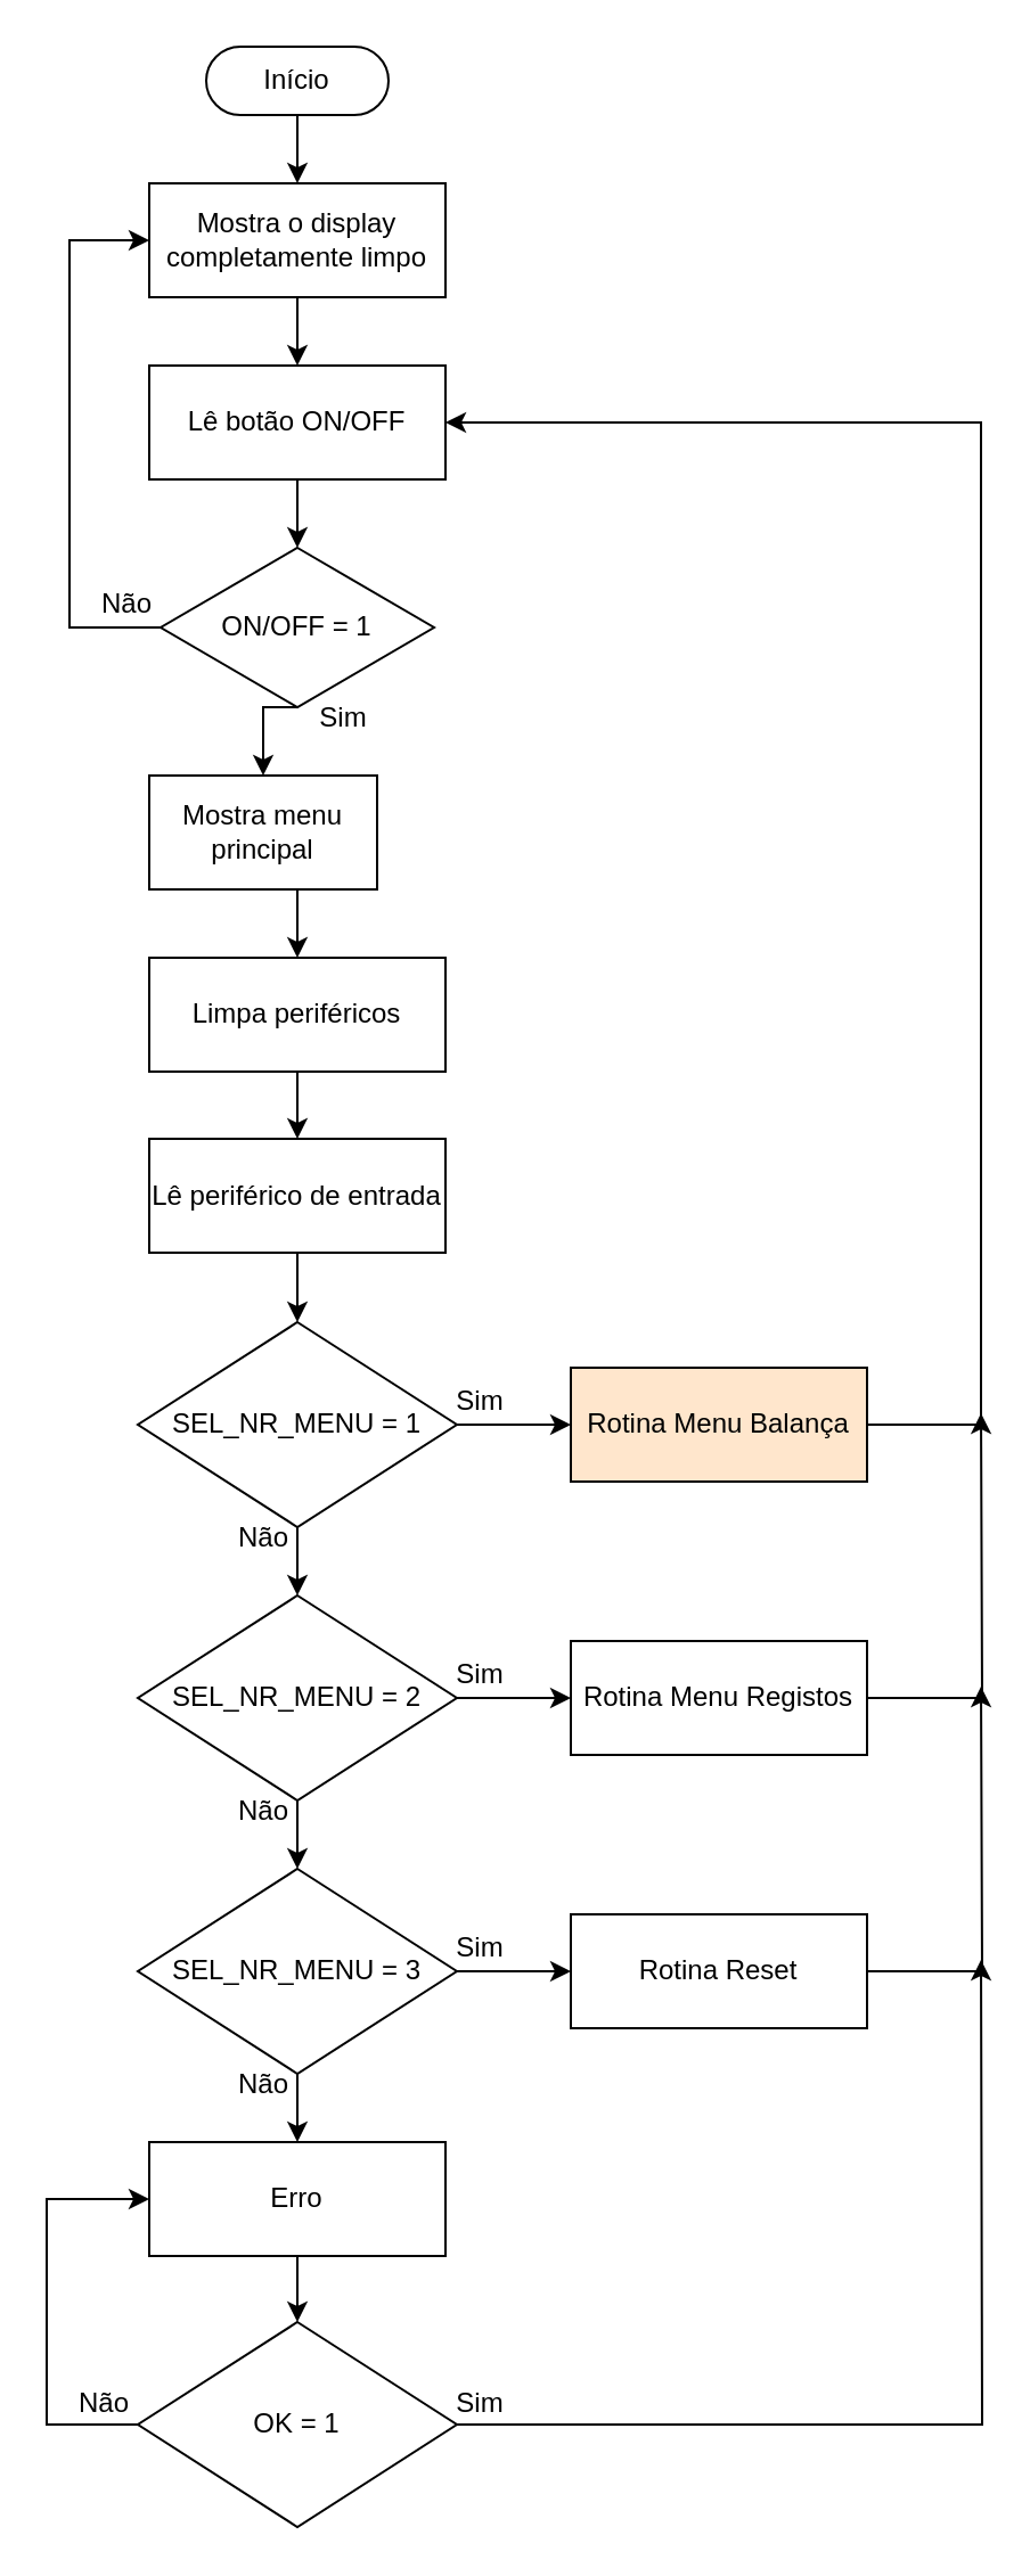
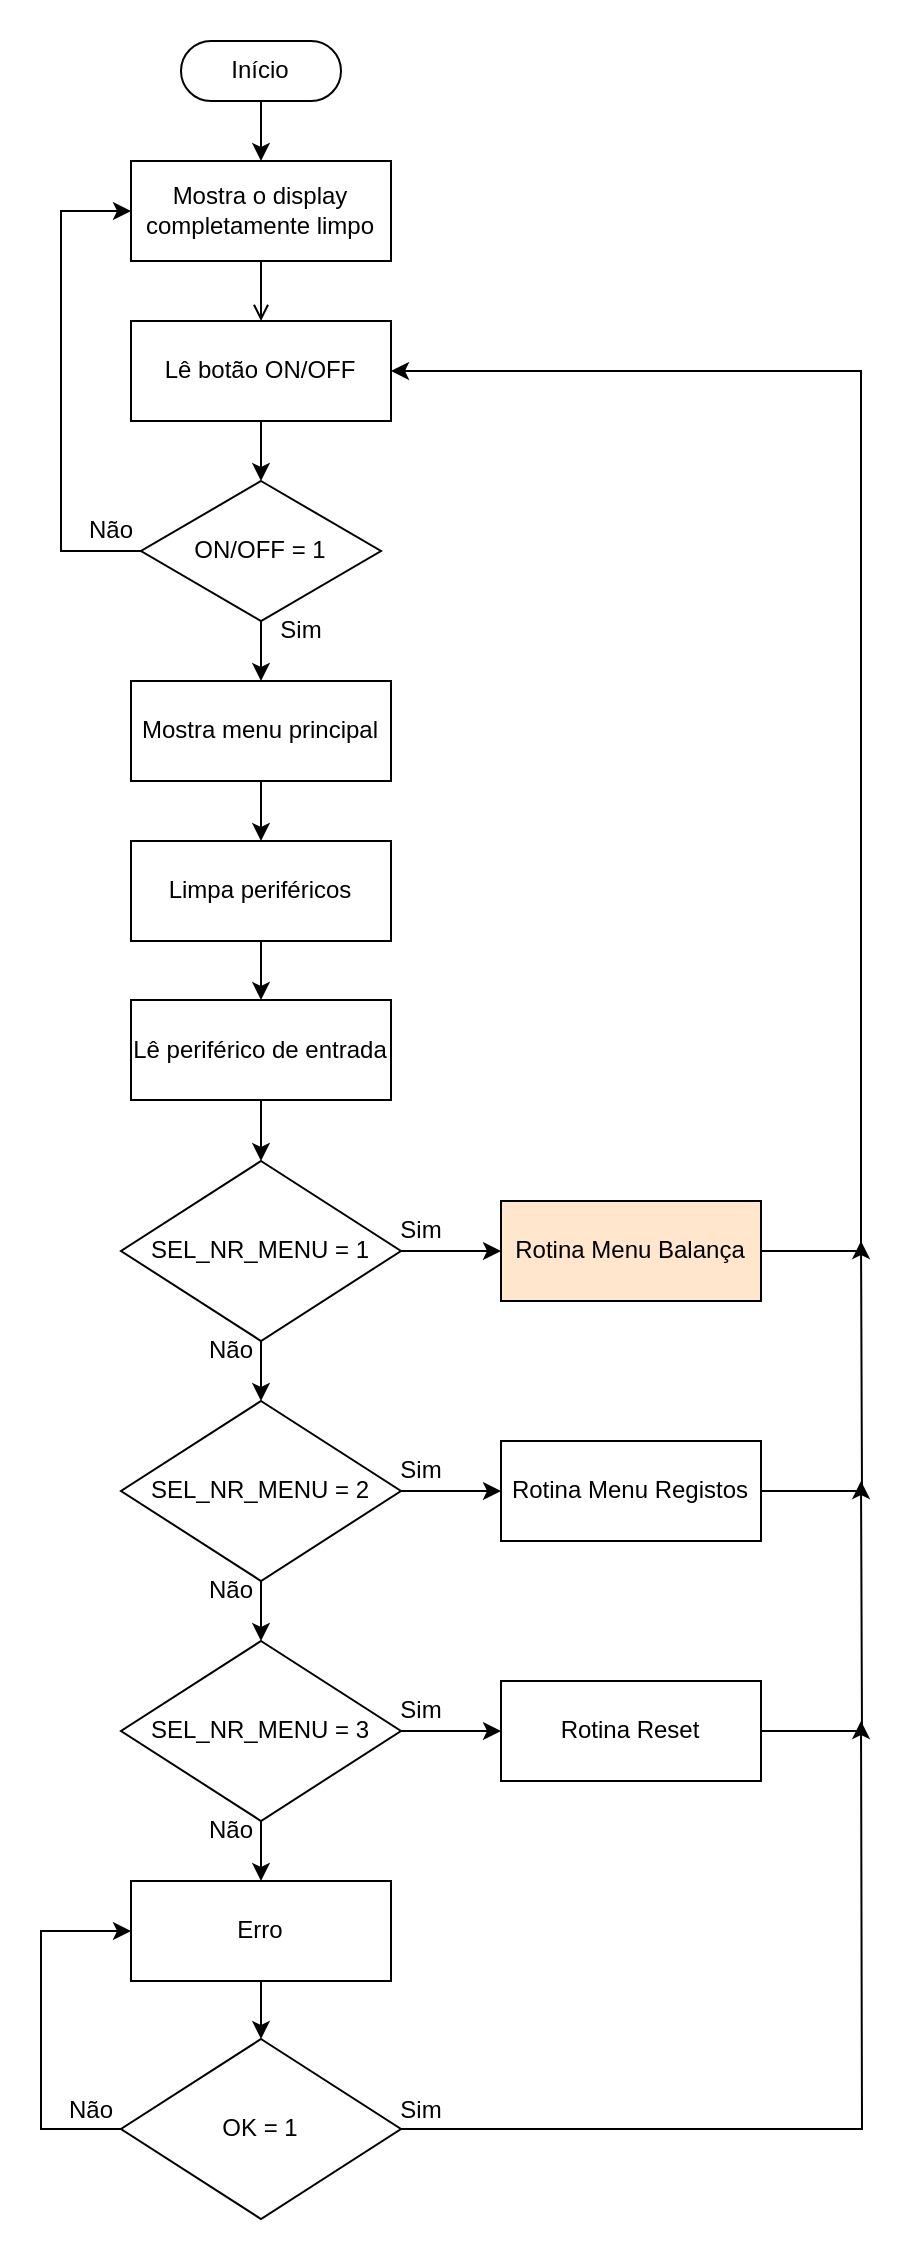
- <mxCell id="4" style="edgeStyle=orthogonalEdgeStyle;rounded=0;orthogonalLoop=1;jettySize=auto;html=1;exitX=0.5;exitY=1;exitDx=0;exitDy=0;entryX=0.5;entryY=0;entryDx=0;entryDy=0;" edge="1" parent="1" source="5" target="15"><mxGeometry relative="1" as="geometry" /></mxCell>
+ <mxCell id="4" style="edgeStyle=orthogonalEdgeStyle;rounded=0;orthogonalLoop=1;jettySize=auto;html=1;exitX=0.5;exitY=1;exitDx=0;exitDy=0;entryX=0.5;entryY=0;entryDx=0;entryDy=0;endArrow=open;" edge="1" parent="1" source="5" target="15"><mxGeometry relative="1" as="geometry" /></mxCell>
- <mxCell id="8" value="Mostra menu principal" style="html=1;dashed=0;whiteSpace=wrap;" vertex="1" parent="1"><mxGeometry x="65" y="340" width="100" height="50" as="geometry" /></mxCell>
+ <mxCell id="8" value="Mostra menu principal" style="html=1;dashed=0;whiteSpace=wrap;" vertex="1" parent="1"><mxGeometry x="65" y="340" width="130" height="50" as="geometry" /></mxCell>
